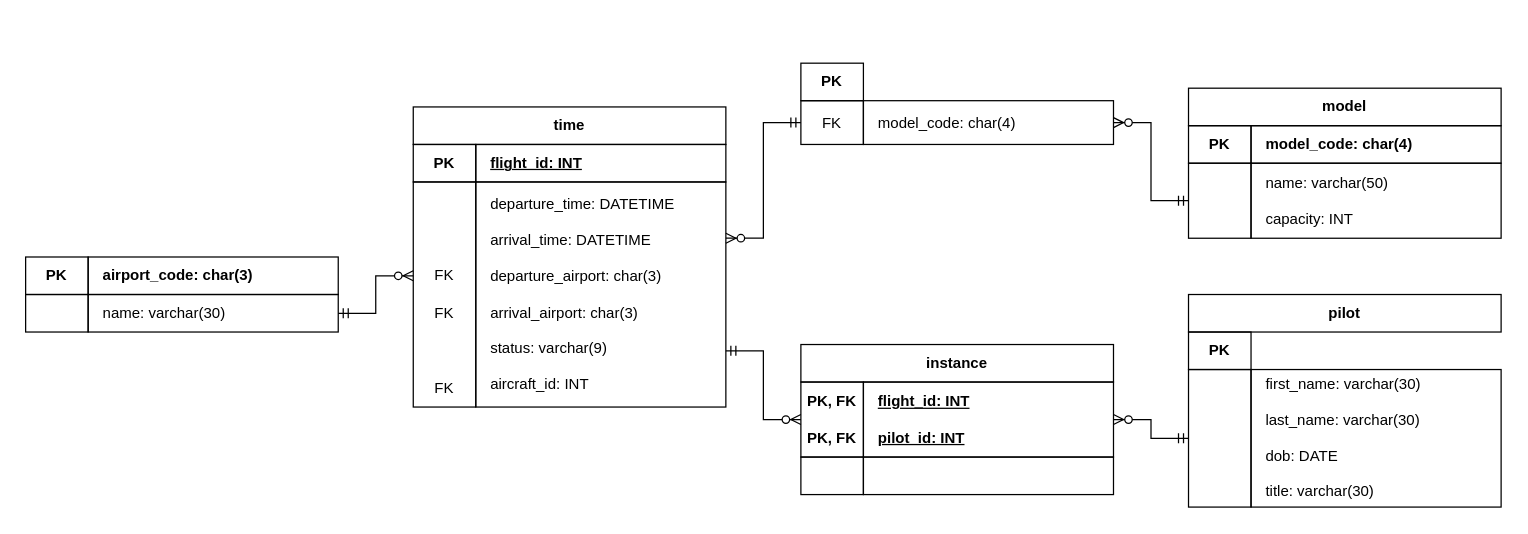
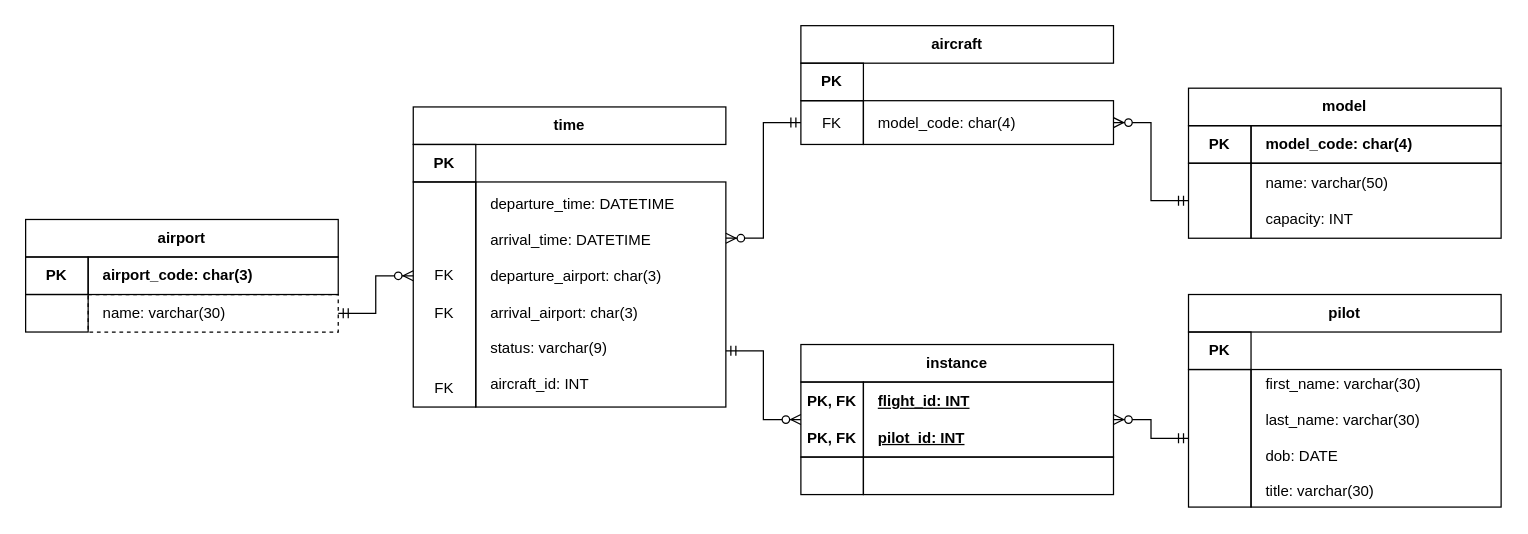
+ <mxCell id="5" value="&lt;b&gt;aircraft&lt;/b&gt;" style="rounded=0;whiteSpace=wrap;html=1;fillColor=none;" parent="1" vertex="1"><mxGeometry x="640" y="20" width="250" height="30" as="geometry" /></mxCell>
- <mxCell id="6" value="&lt;b style=&quot;&quot;&gt;&lt;i&gt;&amp;nbsp; &amp;nbsp;&lt;/i&gt;&lt;u&gt;flight_id: INT&lt;/u&gt;&lt;/b&gt;" style="rounded=0;whiteSpace=wrap;html=1;fillColor=none;align=left;" parent="1" vertex="1"><mxGeometry x="380" y="115" width="200" height="30" as="geometry" /></mxCell>
+ <mxCell id="35" value="&lt;b&gt;airport&lt;/b&gt;" style="rounded=0;whiteSpace=wrap;html=1;fillColor=none;" vertex="1" parent="1"><mxGeometry x="20" y="175" width="250" height="30" as="geometry" /></mxCell>
- <mxCell id="34" value="&amp;nbsp; &amp;nbsp;name: varchar(30)" style="rounded=0;whiteSpace=wrap;html=1;fillColor=none;align=left;" vertex="1" parent="1"><mxGeometry x="70" y="235" width="200" height="30" as="geometry" /></mxCell>
+ <mxCell id="34" value="&amp;nbsp; &amp;nbsp;name: varchar(30)" style="rounded=0;whiteSpace=wrap;html=1;fillColor=none;align=left;dashed=1;" vertex="1" parent="1"><mxGeometry x="70" y="235" width="200" height="30" as="geometry" /></mxCell>
